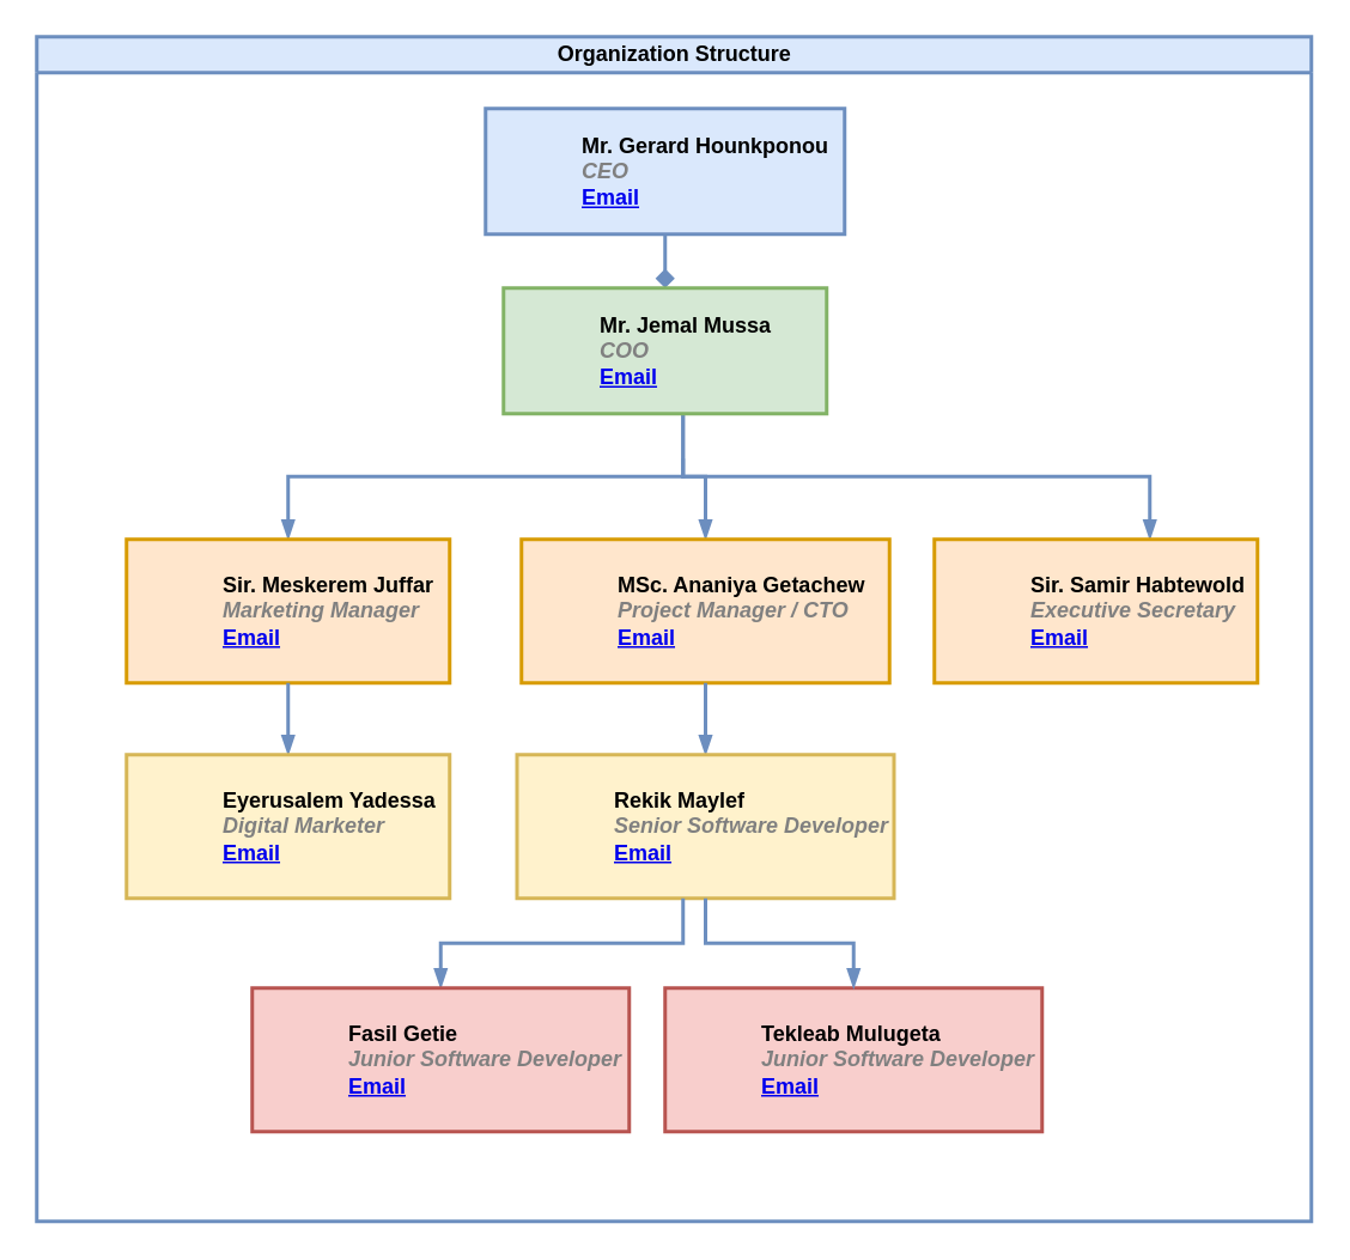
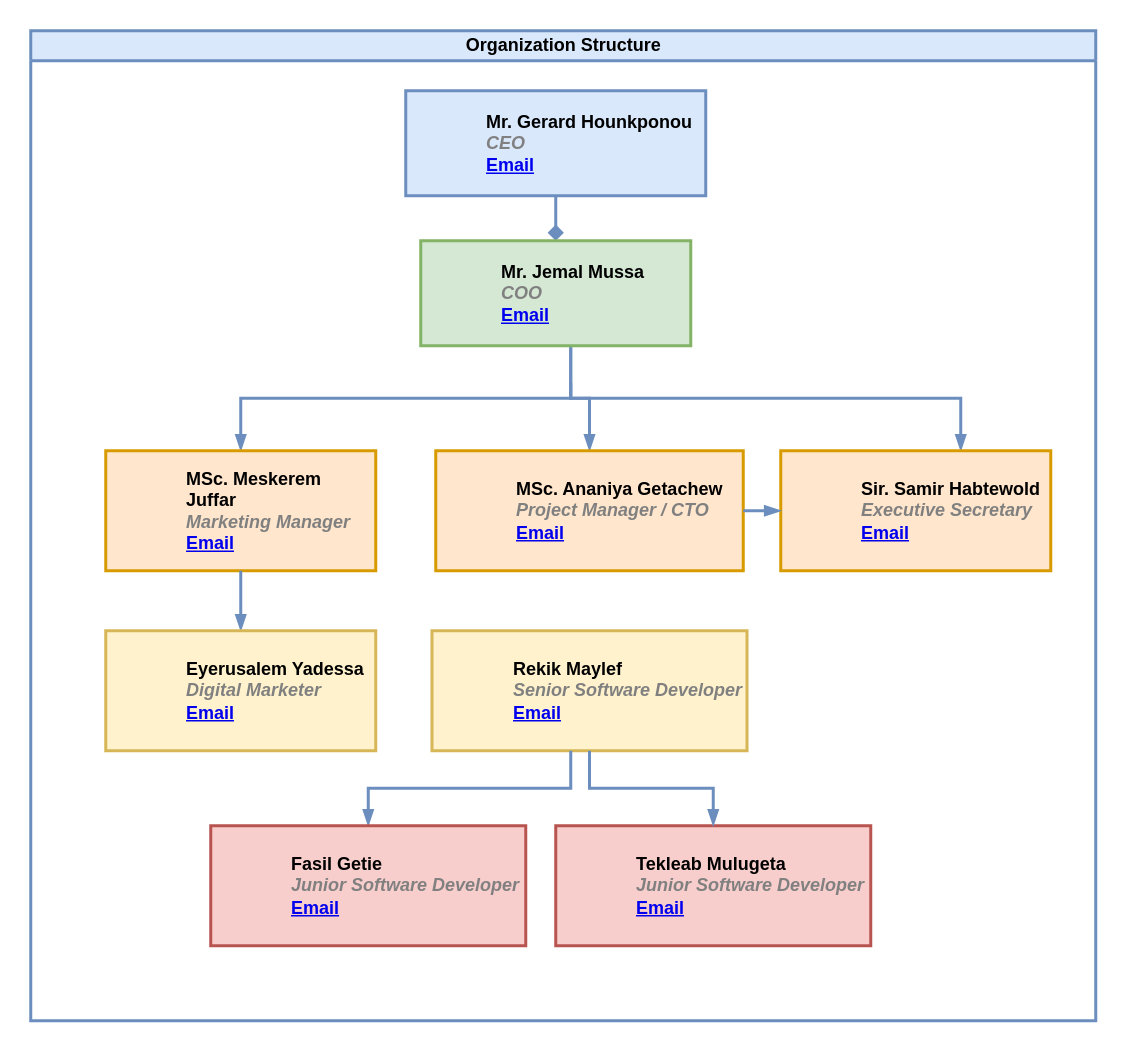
- <mxCell id="5" value="Sir. Meskerem Juffar&lt;br&gt;&lt;i style=&quot;color: gray&quot;&gt;Marketing Manager&lt;/i&gt;&lt;br&gt;&lt;a href=&quot;mailto:contact@creavers.com&quot;&gt;Email&lt;/a&gt;" style="label;image=https://cdn3.iconfinder.com/data/icons/user-avatars-1/512/users-3-128.png;whiteSpace=wrap;html=1;rounded=0;glass=0;treeFolding=1;treeMoving=1;fillColor=#ffe6cc;strokeColor=#d79b00;strokeWidth=2;" parent="2" vertex="1"><mxGeometry x="50" y="280" width="180" height="80" as="geometry" /></mxCell>
+ <mxCell id="5" value="MSc. Meskerem Juffar&lt;br&gt;&lt;i style=&quot;color: gray&quot;&gt;Marketing Manager&lt;/i&gt;&lt;br&gt;&lt;a href=&quot;mailto:contact@creavers.com&quot;&gt;Email&lt;/a&gt;" style="label;image=https://cdn3.iconfinder.com/data/icons/user-avatars-1/512/users-3-128.png;whiteSpace=wrap;html=1;rounded=0;glass=0;treeFolding=1;treeMoving=1;fillColor=#ffe6cc;strokeColor=#d79b00;strokeWidth=2;" parent="2" vertex="1"><mxGeometry x="50" y="280" width="180" height="80" as="geometry" /></mxCell>
- <mxCell id="14" value="" style="endArrow=blockThin;endFill=1;fontSize=11;edgeStyle=elbowEdgeStyle;elbow=vertical;rounded=0;fillColor=#dae8fc;strokeColor=#6c8ebf;strokeWidth=2;" edge="1" target="15" source="7" parent="2"><mxGeometry relative="1" as="geometry"><mxPoint x="400" y="270" as="sourcePoint" /></mxGeometry></mxCell>
+ <mxCell id="14" value="" style="endArrow=blockThin;endFill=1;fontSize=11;edgeStyle=elbowEdgeStyle;elbow=vertical;rounded=0;fillColor=#dae8fc;strokeColor=#6c8ebf;strokeWidth=2;" edge="1" target="9" source="7" parent="2"><mxGeometry relative="1" as="geometry"><mxPoint x="400" y="270" as="sourcePoint" /></mxGeometry></mxCell>
